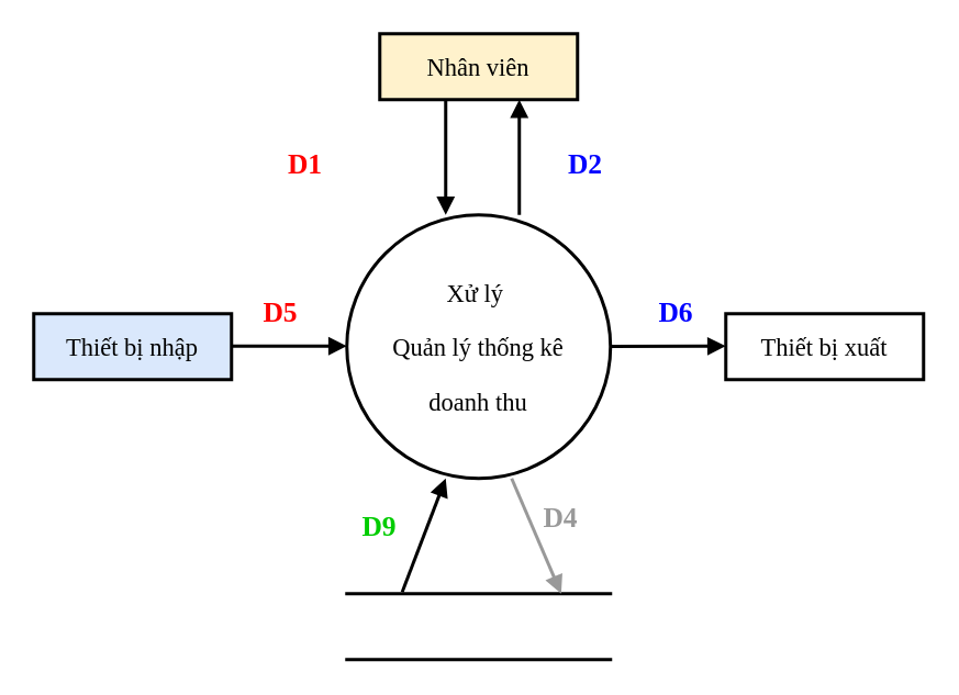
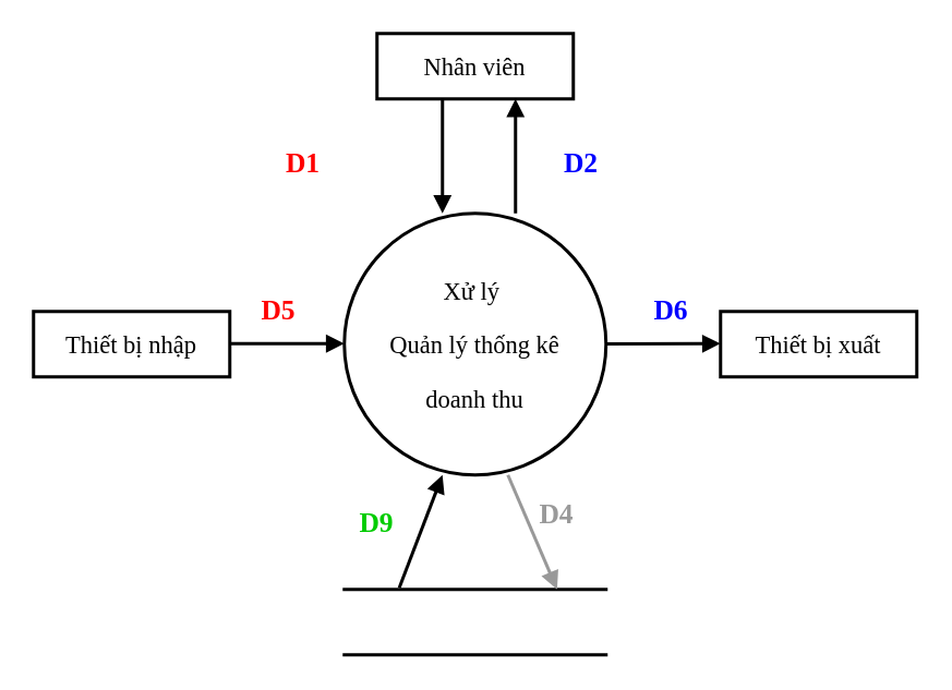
- <mxCell id="4" value="&lt;pre style=&quot;font-size: 15px&quot;&gt;&lt;font face=&quot;Times New Roman&quot;&gt;Nhân viên&lt;/font&gt;&lt;/pre&gt;" style="rounded=0;whiteSpace=wrap;html=1;strokeWidth=2;fillColor=#fff2cc;" vertex="1" parent="1"><mxGeometry x="230" y="20" width="120" height="40" as="geometry" /></mxCell>
+ <mxCell id="4" value="&lt;pre style=&quot;font-size: 15px&quot;&gt;&lt;font face=&quot;Times New Roman&quot;&gt;Nhân viên&lt;/font&gt;&lt;/pre&gt;" style="rounded=0;whiteSpace=wrap;html=1;strokeWidth=2;" vertex="1" parent="1"><mxGeometry x="230" y="20" width="120" height="40" as="geometry" /></mxCell>
- <mxCell id="2" value="&lt;pre style=&quot;font-size: 15px&quot;&gt;&lt;font face=&quot;Times New Roman&quot; style=&quot;font-size: 15px&quot;&gt;Thiết bị nhập&lt;/font&gt;&lt;/pre&gt;" style="rounded=0;whiteSpace=wrap;html=1;strokeWidth=2;fontSize=15;fillColor=#dae8fc;" vertex="1" parent="1"><mxGeometry x="20" y="190" width="120" height="40" as="geometry" /></mxCell>
+ <mxCell id="2" value="&lt;pre style=&quot;font-size: 15px&quot;&gt;&lt;font face=&quot;Times New Roman&quot; style=&quot;font-size: 15px&quot;&gt;Thiết bị nhập&lt;/font&gt;&lt;/pre&gt;" style="rounded=0;whiteSpace=wrap;html=1;strokeWidth=2;fontSize=15;" vertex="1" parent="1"><mxGeometry x="20" y="190" width="120" height="40" as="geometry" /></mxCell>
